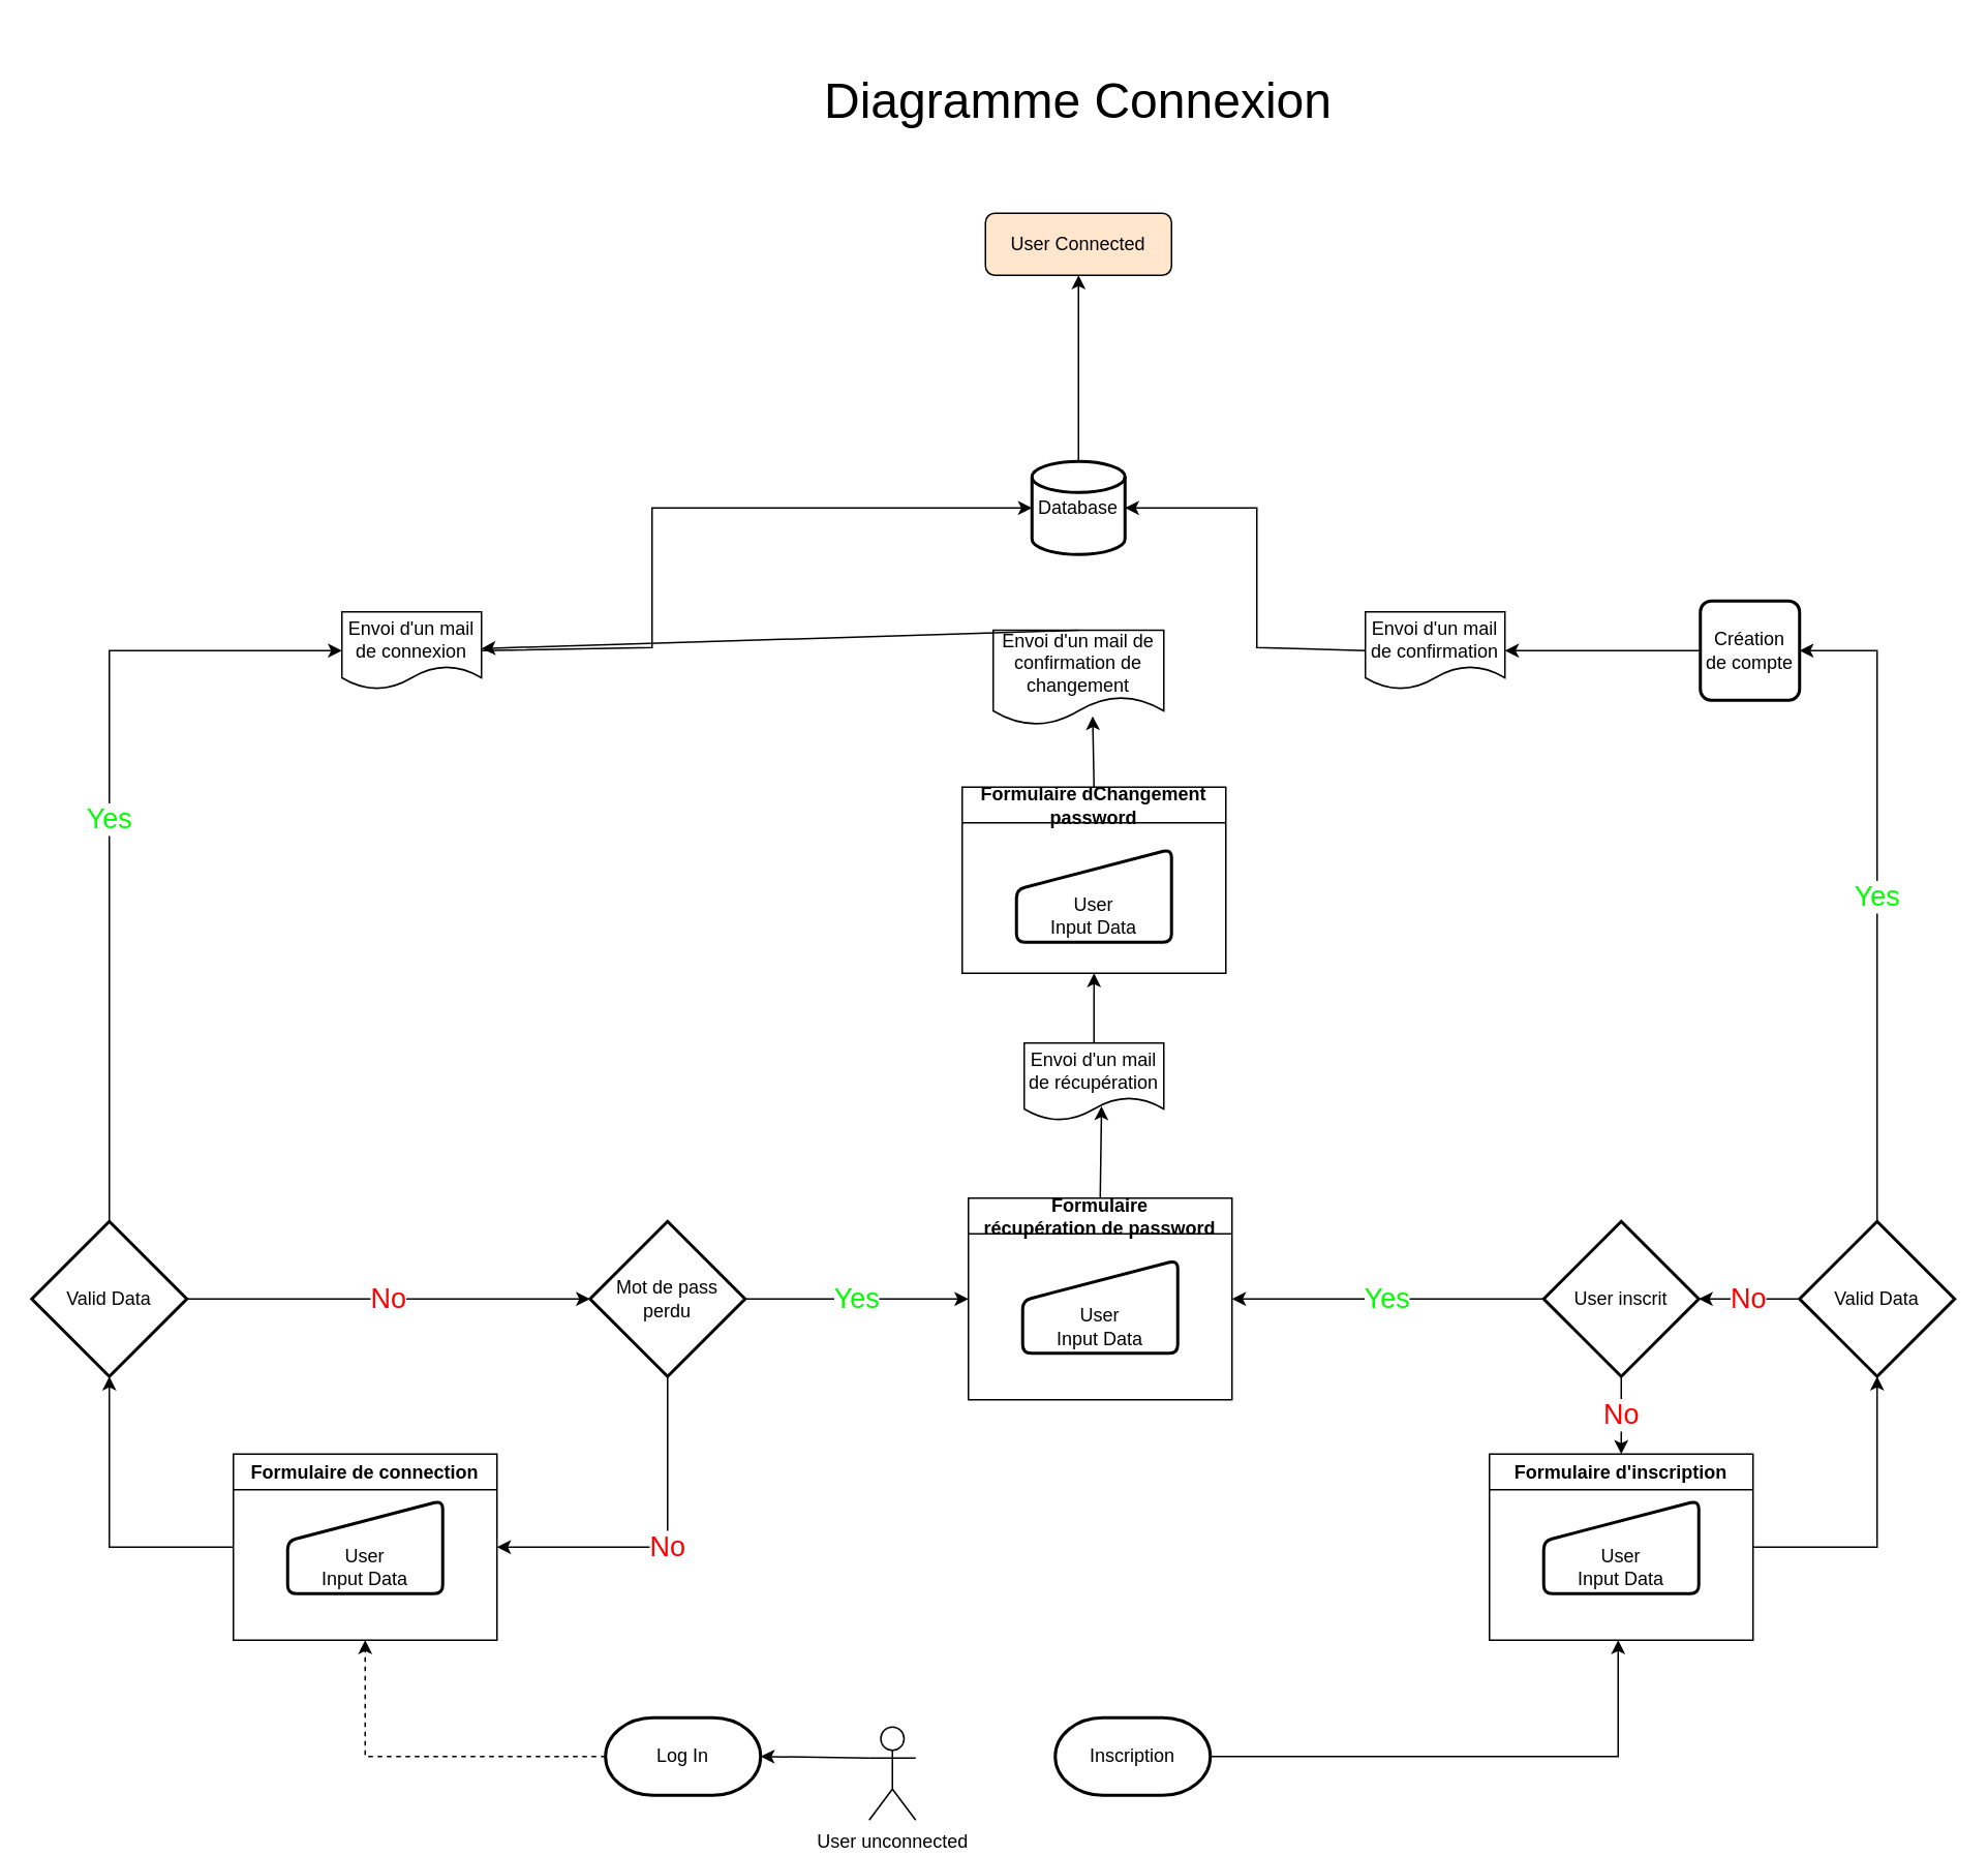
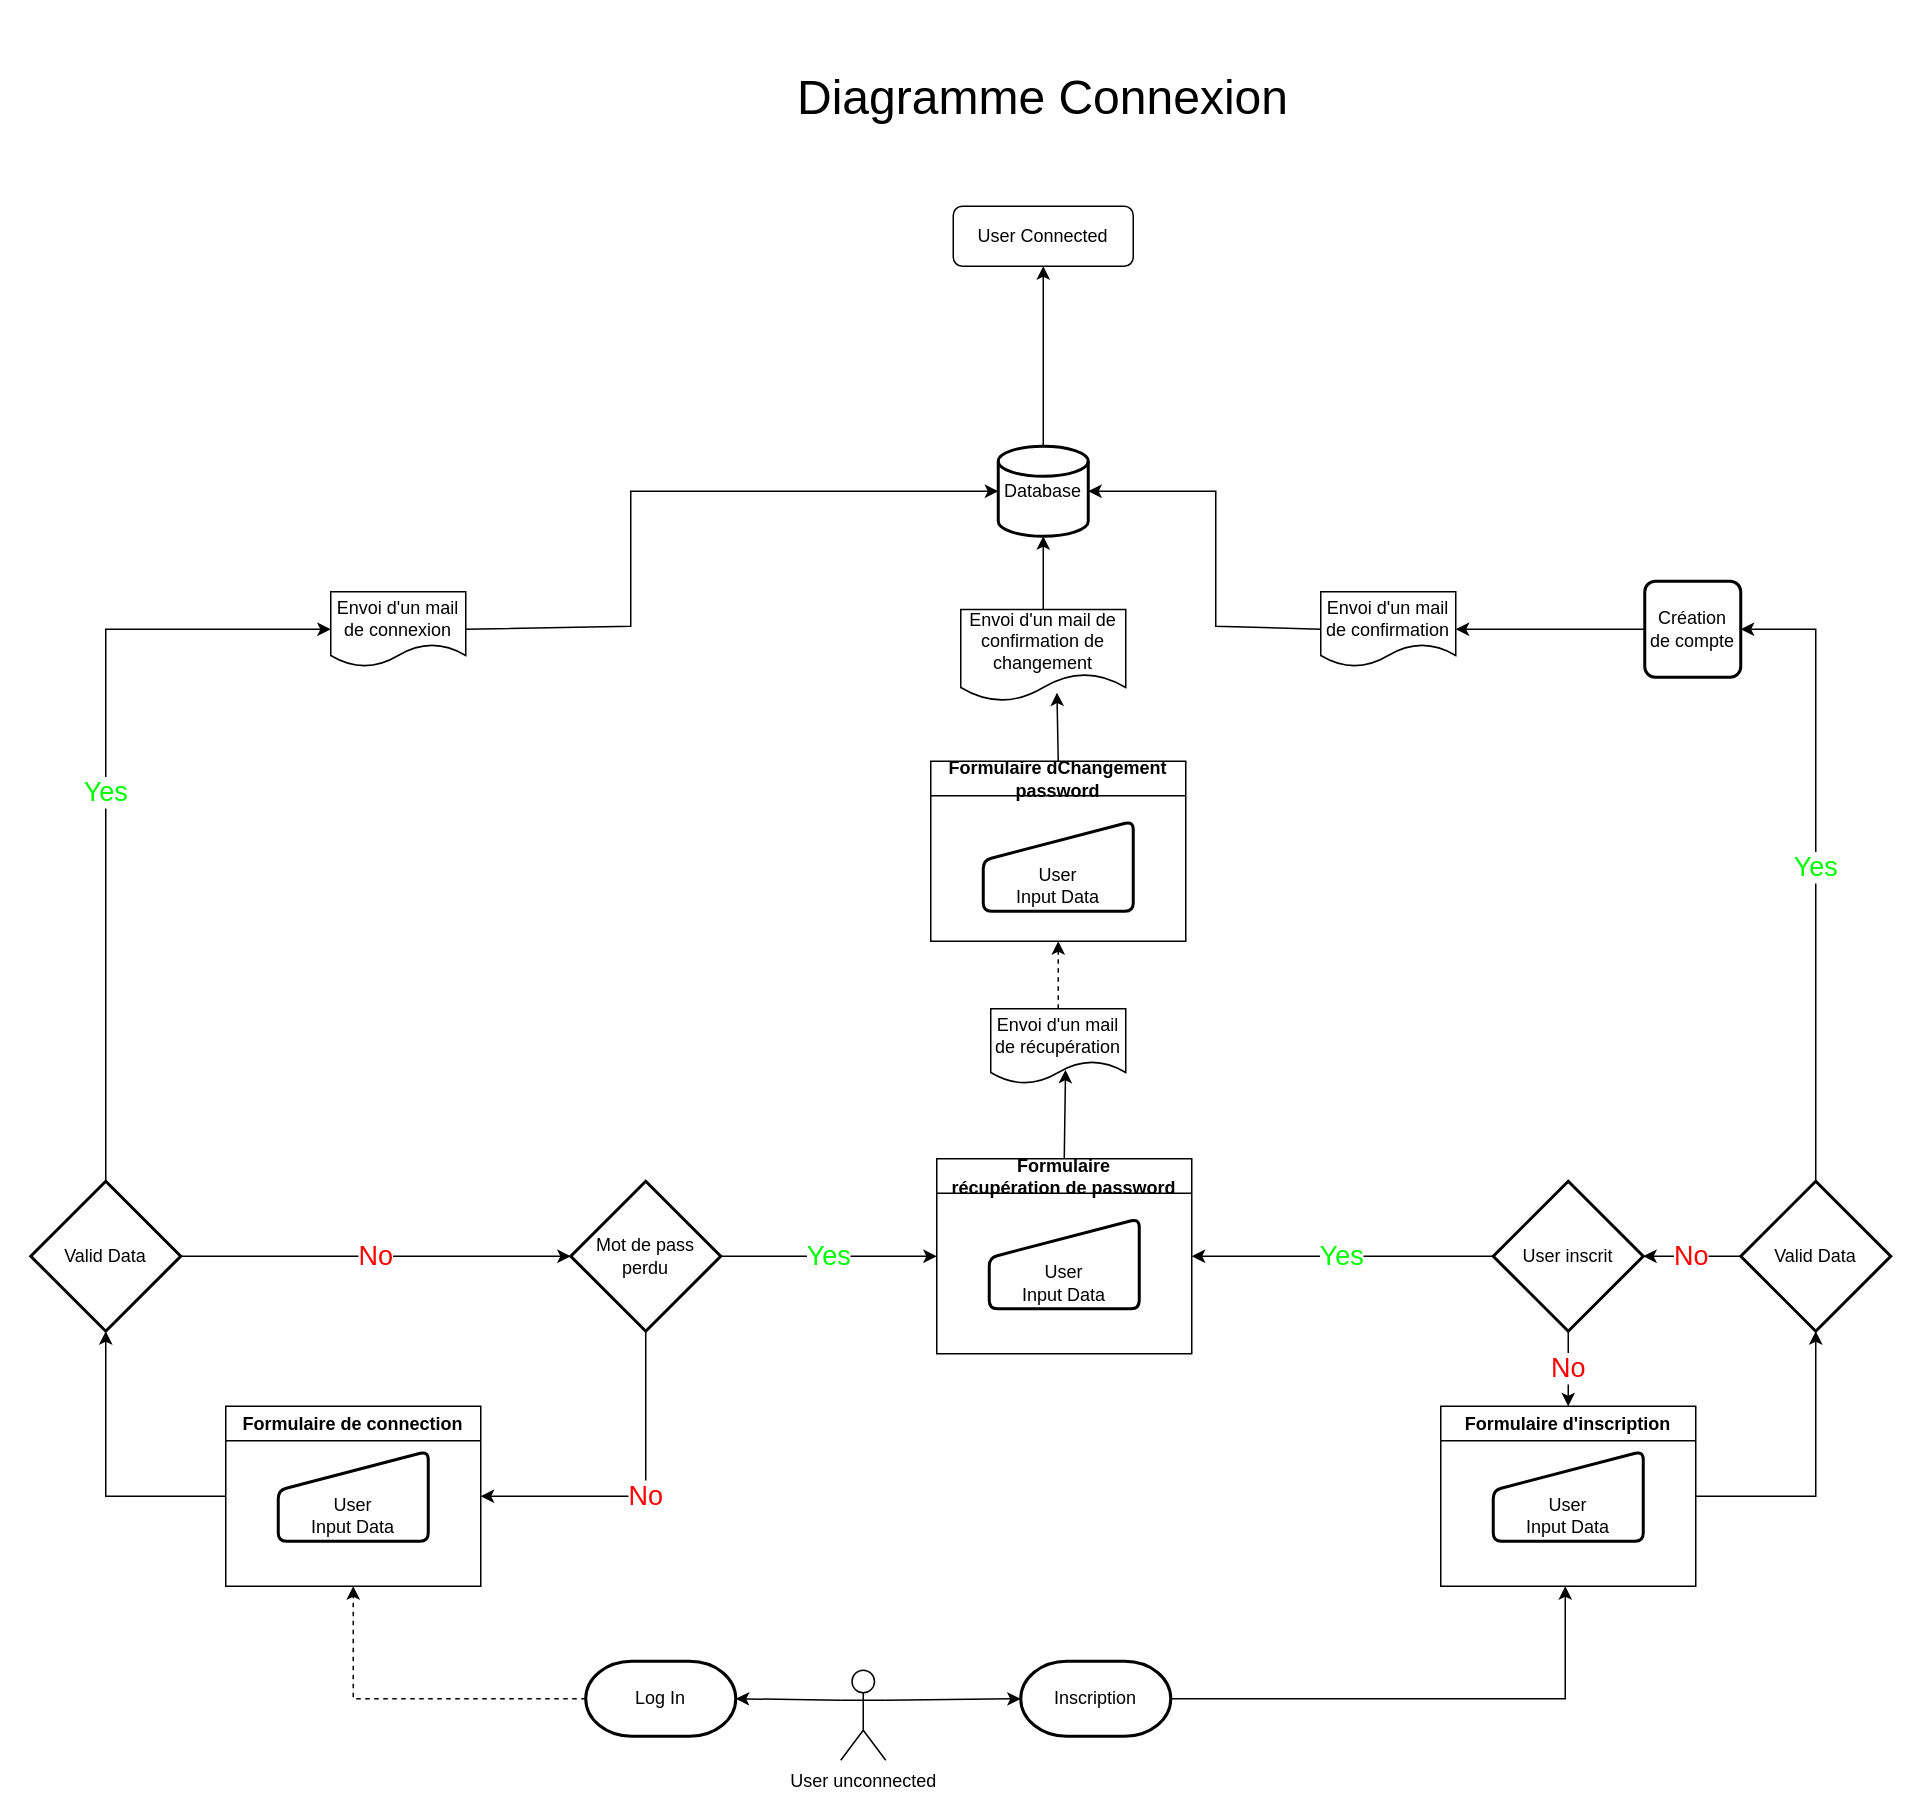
- <mxCell id="4" value="User Connected" style="rounded=1;whiteSpace=wrap;html=1;fillColor=#ffe6cc;" vertex="1" parent="1"><mxGeometry x="635" width="120" height="40" as="geometry" y="137" /></mxCell>
+ <mxCell id="4" value="User Connected" style="rounded=1;whiteSpace=wrap;html=1;" vertex="1" parent="1"><mxGeometry x="635" width="120" height="40" as="geometry" y="137" /></mxCell>
- <mxCell id="45" value="" style="endArrow=classic;html=1;rounded=0;exitX=0.5;exitY=0;exitDx=0;exitDy=0;" edge="1" parent="1" source="44" target="24"><mxGeometry width="50" height="50" relative="1" as="geometry"><mxPoint x="640" y="667" as="sourcePoint" /><mxPoint x="690" y="617" as="targetPoint" /></mxGeometry></mxCell>
+ <mxCell id="45" value="" style="endArrow=classic;html=1;rounded=0;exitX=0.5;exitY=0;exitDx=0;exitDy=0;entryX=0.5;entryY=1;entryDx=0;entryDy=0;entryPerimeter=0;" edge="1" parent="1" source="44" target="3"><mxGeometry width="50" height="50" relative="1" as="geometry"><mxPoint x="640" y="667" as="sourcePoint" /><mxPoint x="690" y="617" as="targetPoint" /></mxGeometry></mxCell>
- <mxCell id="42" value="" style="endArrow=classic;html=1;rounded=0;exitX=0.5;exitY=0;exitDx=0;exitDy=0;entryX=0.5;entryY=1;entryDx=0;entryDy=0;" edge="1" parent="1" source="38" target="39"><mxGeometry width="50" height="50" relative="1" as="geometry"><mxPoint x="795" y="647" as="sourcePoint" /><mxPoint x="845" y="597" as="targetPoint" /></mxGeometry></mxCell>
+ <mxCell id="42" value="" style="endArrow=classic;html=1;rounded=0;exitX=0.5;exitY=0;exitDx=0;exitDy=0;entryX=0.5;entryY=1;entryDx=0;entryDy=0;dashed=1;" edge="1" parent="1" source="38" target="39"><mxGeometry width="50" height="50" relative="1" as="geometry"><mxPoint x="795" y="647" as="sourcePoint" /><mxPoint x="845" y="597" as="targetPoint" /></mxGeometry></mxCell>
+ <mxCell id="20" value="" style="endArrow=classic;html=1;rounded=0;entryX=0;entryY=0.5;entryDx=0;entryDy=0;entryPerimeter=0;exitX=1;exitY=0.333;exitDx=0;exitDy=0;exitPerimeter=0;" edge="1" parent="1" source="2" target="5"><mxGeometry width="50" height="50" relative="1" as="geometry"><mxPoint x="620" y="1197" as="sourcePoint" /><mxPoint x="635" y="1057" as="targetPoint" /><Array as="points"><mxPoint x="590" y="1132" /></Array></mxGeometry></mxCell>
